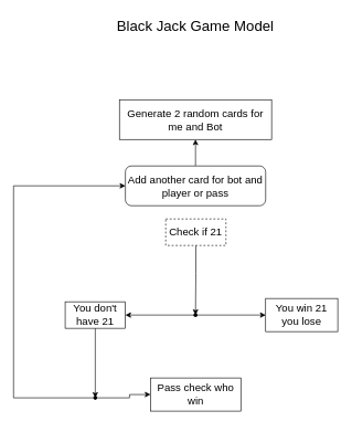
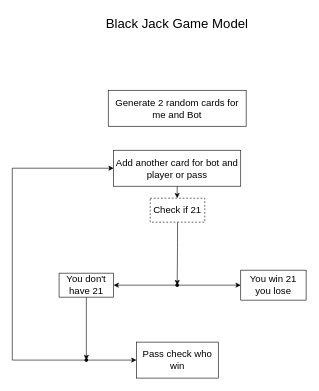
- <mxCell id="7" value="" style="edgeStyle=orthogonalEdgeStyle;rounded=0;orthogonalLoop=1;jettySize=auto;html=1;fontSize=16;" parent="1" source="8" target="3" edge="1"><mxGeometry relative="1" as="geometry" /></mxCell>
+ <mxCell id="7" value="" style="edgeStyle=orthogonalEdgeStyle;rounded=0;orthogonalLoop=1;jettySize=auto;html=1;fontSize=16;" parent="1" source="8" target="10" edge="1"><mxGeometry relative="1" as="geometry" /></mxCell>
- <mxCell id="8" value="Add another card for bot and player or pass" style="whiteSpace=wrap;html=1;fontSize=16;rounded=1;" parent="1" vertex="1"><mxGeometry x="189" y="250" width="212" height="60" as="geometry" /></mxCell>
+ <mxCell id="8" value="Add another card for bot and player or pass" style="rounded=0;whiteSpace=wrap;html=1;fontSize=16;" parent="1" vertex="1"><mxGeometry x="189" y="250" width="212" height="60" as="geometry" /></mxCell>
- <mxCell id="17" value="Pass check who win" style="whiteSpace=wrap;html=1;fontSize=16;sketch=0;rounded=0;" parent="1" vertex="1"><mxGeometry x="227" y="570" width="136.5" height="50" as="geometry" /></mxCell>
+ <mxCell id="17" value="Pass check who win" style="whiteSpace=wrap;html=1;fontSize=16;sketch=0;rounded=0;" parent="1" vertex="1"><mxGeometry x="227" y="570" width="136.5" height="60" as="geometry" /></mxCell>
